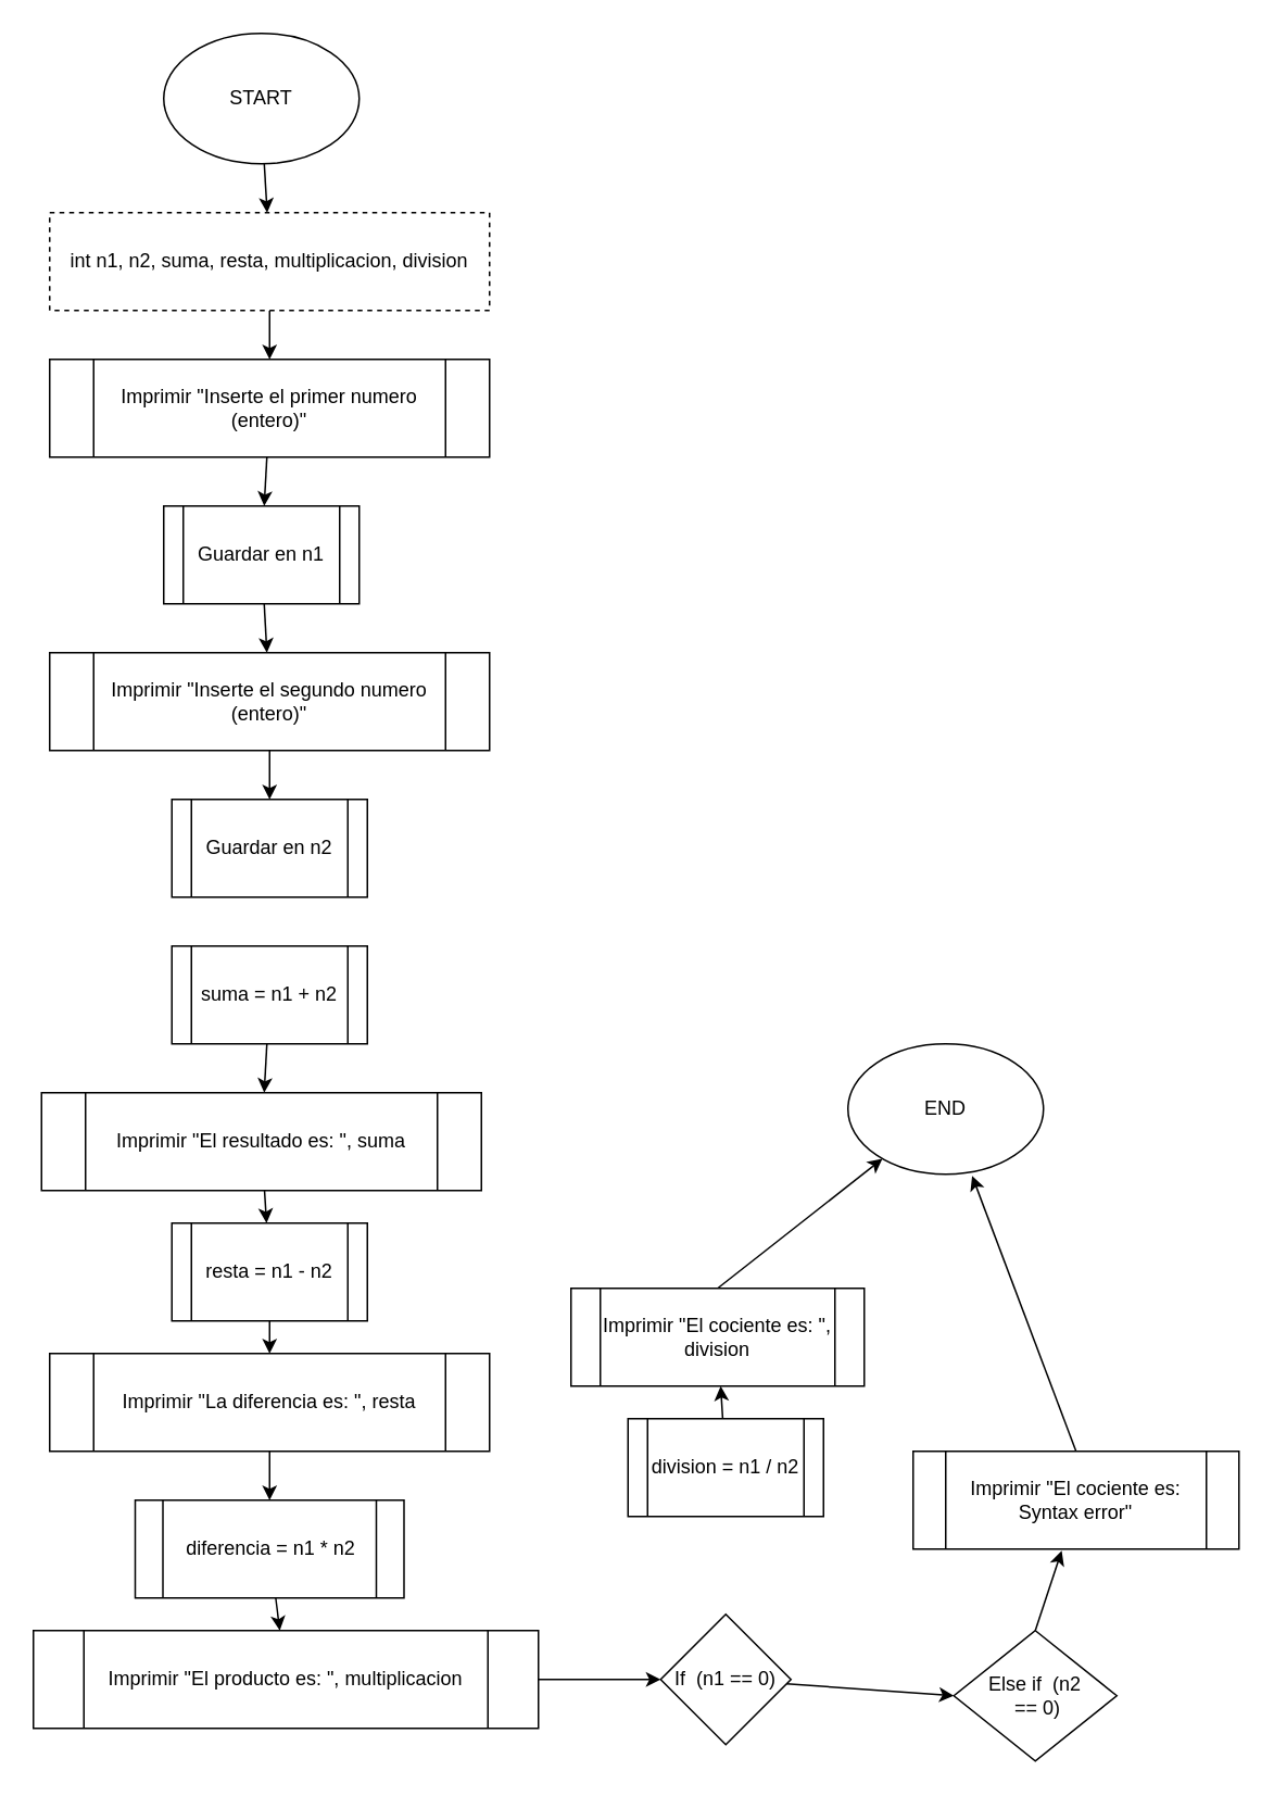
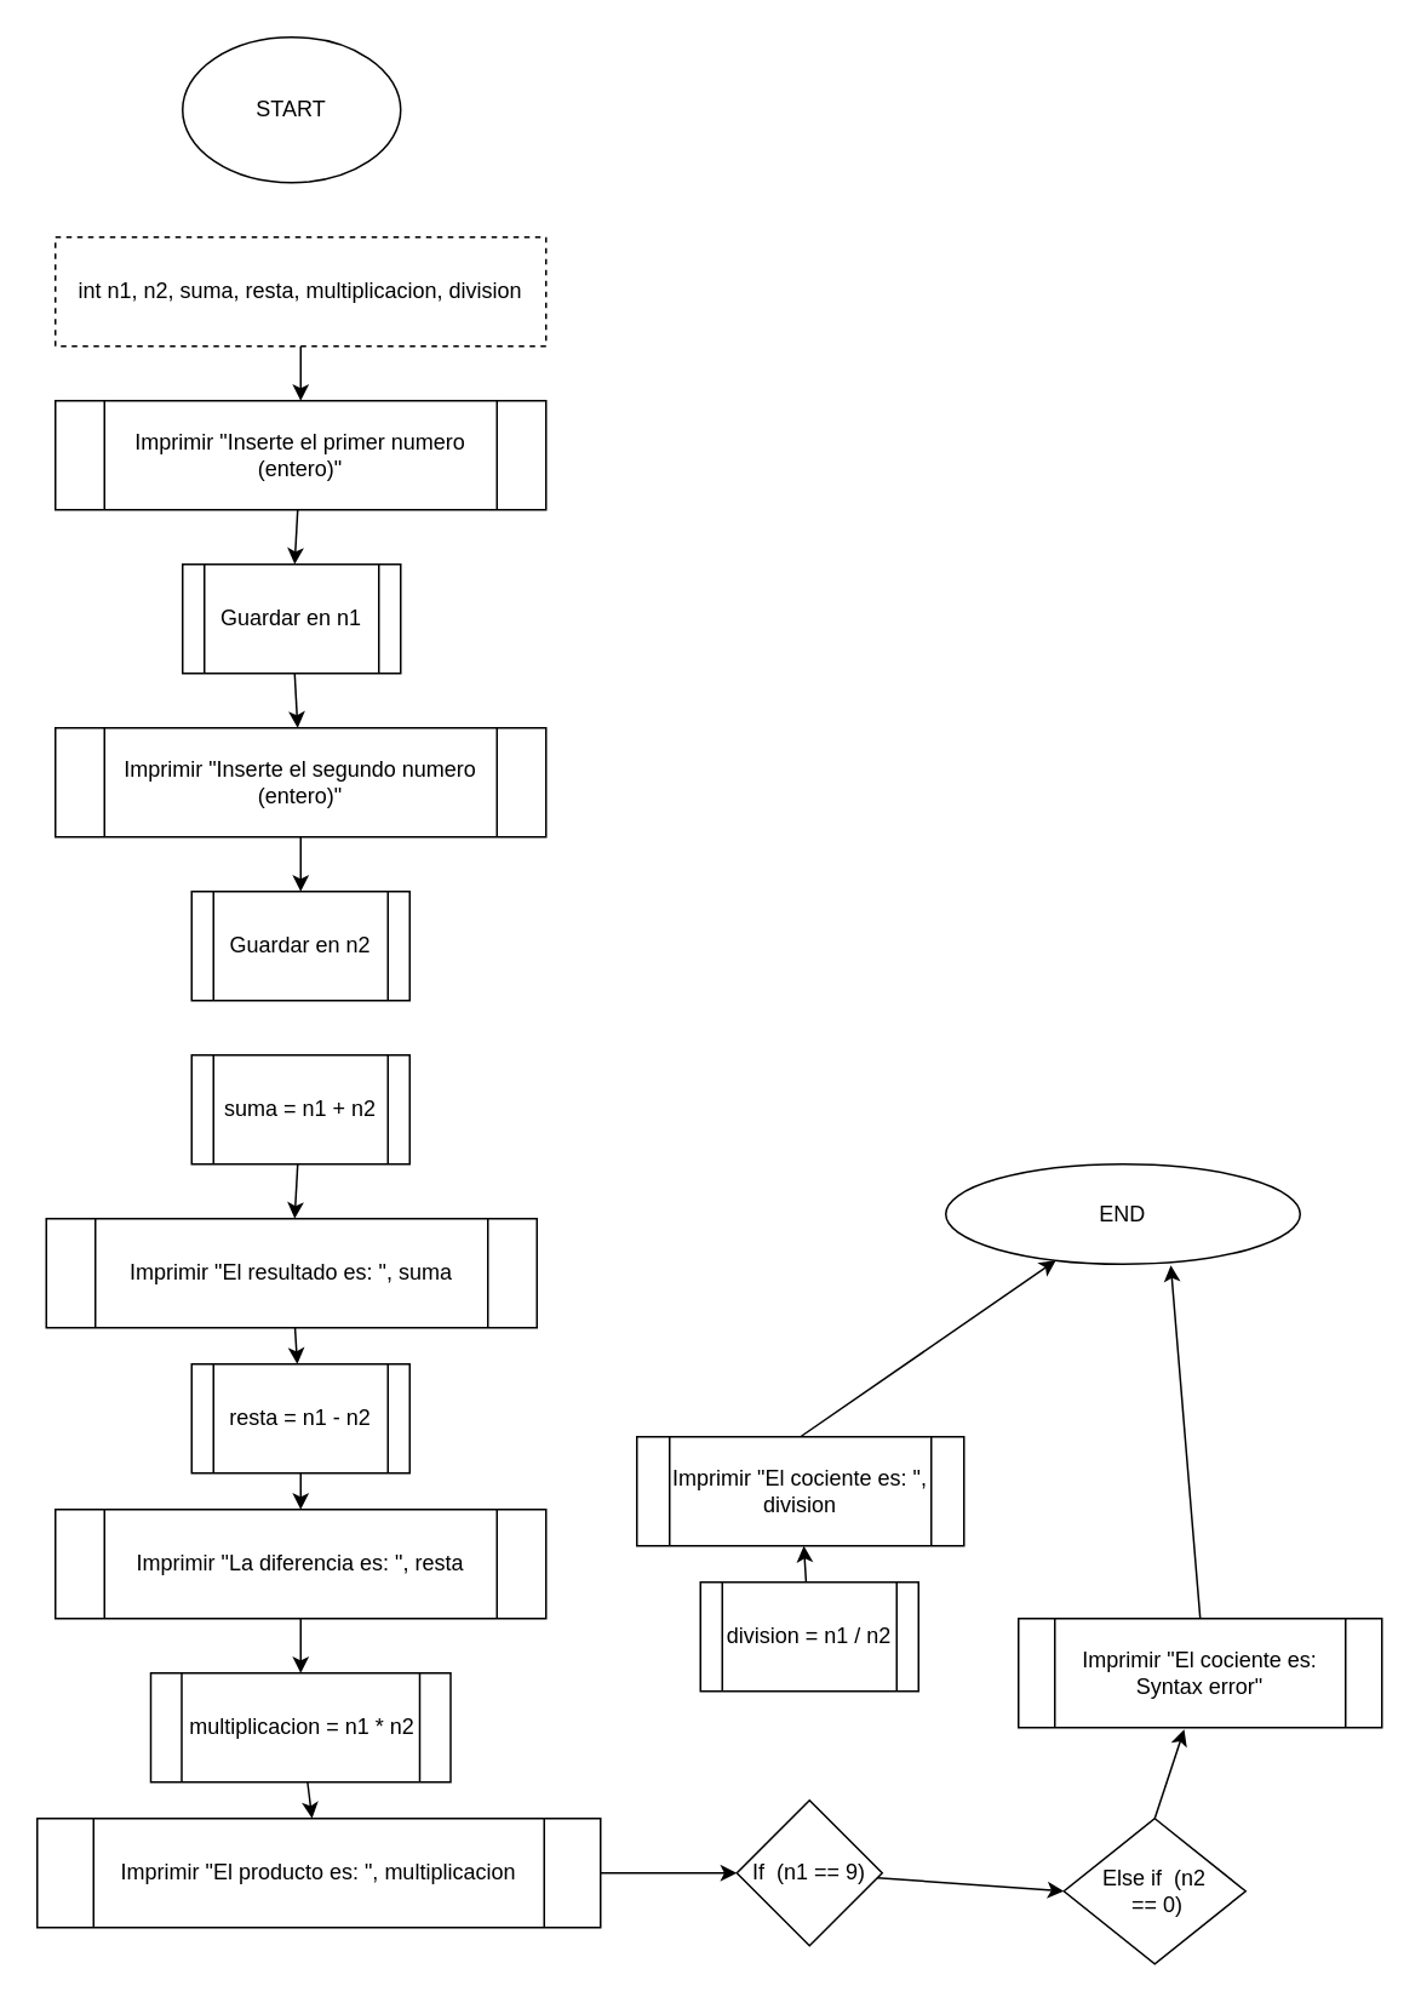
- <mxCell id="2" style="edgeStyle=none;html=1;" edge="1" parent="1" source="3" target="5"><mxGeometry relative="1" as="geometry" /></mxCell>
- <mxCell id="29" value="END" style="ellipse;whiteSpace=wrap;html=1;" vertex="1" parent="1"><mxGeometry x="520" y="640" width="120" height="80" as="geometry" /></mxCell>
+ <mxCell id="29" value="END" style="ellipse;whiteSpace=wrap;html=1;" vertex="1" parent="1"><mxGeometry x="520" y="640" width="195" height="55" as="geometry" /></mxCell>
- <mxCell id="16" value="diferencia = n1 * n2" style="shape=process;whiteSpace=wrap;html=1;backgroundOutline=1;" vertex="1" parent="1"><mxGeometry x="82.5" y="920" width="165" height="60" as="geometry" /></mxCell>
+ <mxCell id="16" value="multiplicacion = n1 * n2" style="shape=process;whiteSpace=wrap;html=1;backgroundOutline=1;" vertex="1" parent="1"><mxGeometry x="82.5" y="920" width="165" height="60" as="geometry" /></mxCell>
- <mxCell id="31" value="If&amp;nbsp; (n1 == 0)" style="rhombus;whiteSpace=wrap;html=1;" vertex="1" parent="1"><mxGeometry x="405" y="990" width="80" height="80" as="geometry" /></mxCell>
+ <mxCell id="31" value="If&amp;nbsp; (n1 == 9)" style="rhombus;whiteSpace=wrap;html=1;" vertex="1" parent="1"><mxGeometry x="405" y="990" width="80" height="80" as="geometry" /></mxCell>
